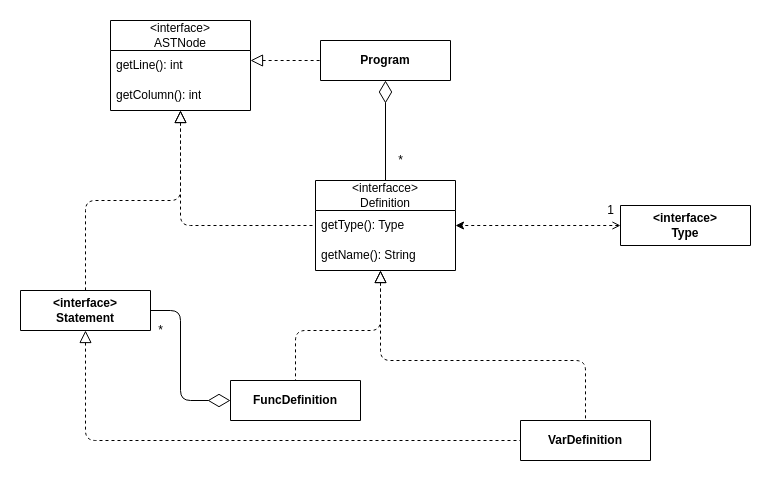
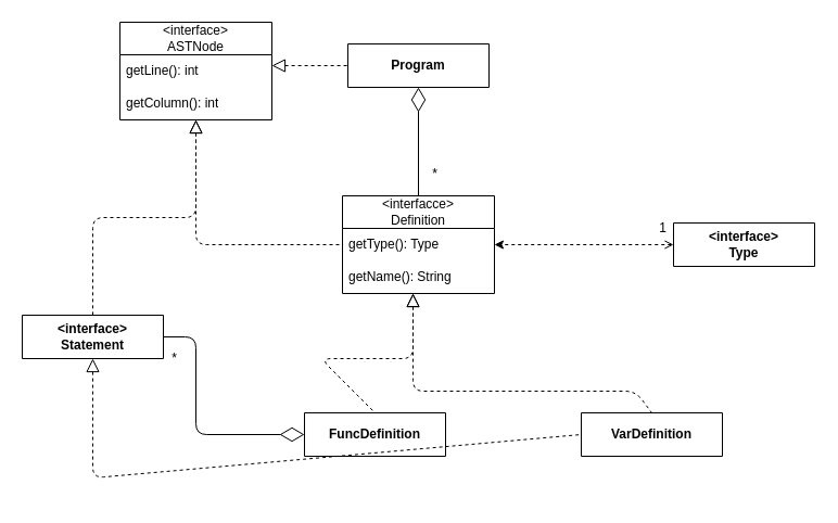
- <mxCell id="13" value="FuncDefinition" style="swimlane;whiteSpace=wrap;html=1;startSize=40;" parent="1" vertex="1"><mxGeometry x="230" y="380" width="130" height="40" as="geometry" /></mxCell>
+ <mxCell id="13" value="FuncDefinition" style="swimlane;whiteSpace=wrap;html=1;startSize=40;" parent="1" vertex="1"><mxGeometry x="280" y="380" width="130" height="40" as="geometry" /></mxCell>
- <mxCell id="14" value="VarDefinition" style="swimlane;whiteSpace=wrap;html=1;startSize=40;" parent="1" vertex="1"><mxGeometry x="520" y="420" width="130" height="40" as="geometry" /></mxCell>
+ <mxCell id="14" value="VarDefinition" style="swimlane;whiteSpace=wrap;html=1;startSize=40;" parent="1" vertex="1"><mxGeometry x="535" y="380" width="130" height="40" as="geometry" /></mxCell>
